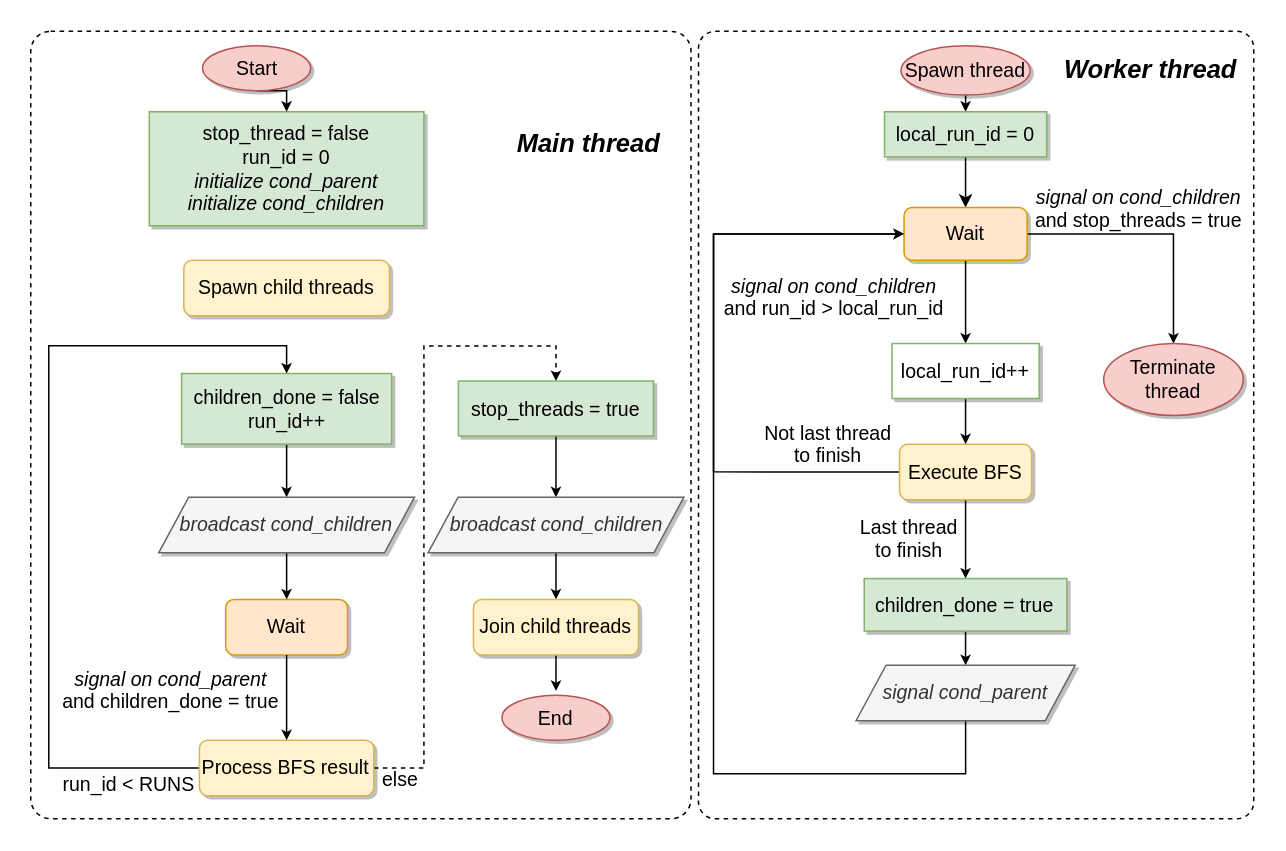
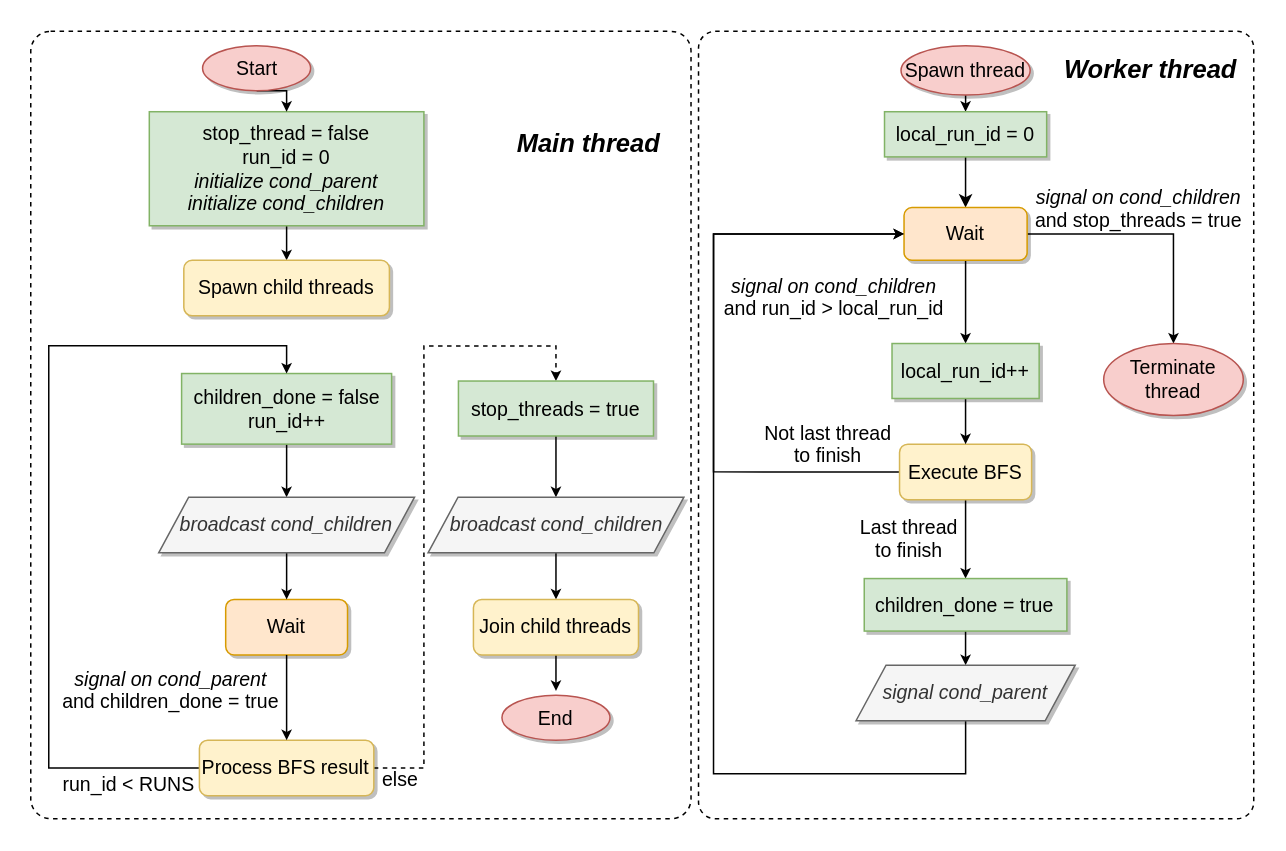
+ <mxCell id="4" style="edgeStyle=orthogonalEdgeStyle;rounded=0;orthogonalLoop=1;jettySize=auto;html=1;exitX=0.5;exitY=1;exitDx=0;exitDy=0;entryX=0.5;entryY=0;entryDx=0;entryDy=0;endSize=4;fontSize=13;" parent="1" source="5" target="8" edge="1"><mxGeometry relative="1" as="geometry" /></mxCell>
- <mxCell id="46" value="local_run_id++" style="rounded=0;whiteSpace=wrap;html=1;fontSize=13;shadow=1;shadowOffsetY=2;shadowBlur=0;fillColor=#ffffff;strokeColor=#82b366;" parent="1" vertex="1"><mxGeometry x="593.95" y="228.37" width="98.05" height="36.63" as="geometry" /></mxCell>
+ <mxCell id="46" value="local_run_id++" style="rounded=0;whiteSpace=wrap;html=1;fontSize=13;shadow=1;shadowOffsetY=2;shadowBlur=0;fillColor=#d5e8d4;strokeColor=#82b366;" parent="1" vertex="1"><mxGeometry x="593.95" y="228.37" width="98.05" height="36.63" as="geometry" /></mxCell>
